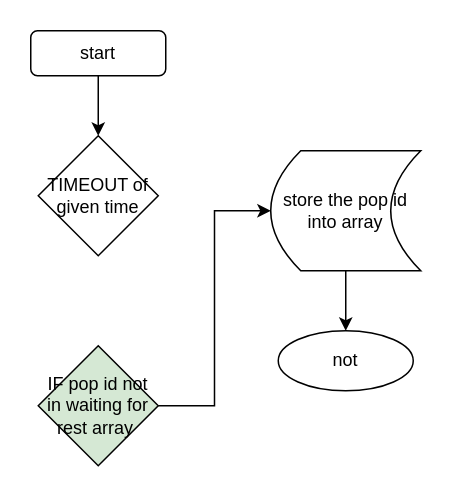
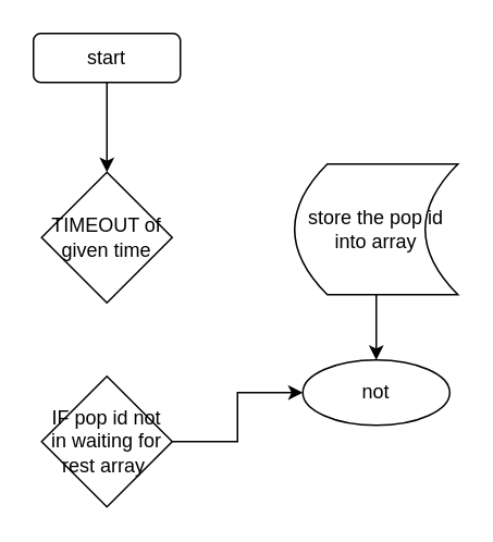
- <mxCell id="4" value="TIMEOUT of given time" style="rhombus;whiteSpace=wrap;html=1;" vertex="1" parent="1"><mxGeometry x="25" y="90" width="80" height="80" as="geometry" /></mxCell>
+ <mxCell id="4" value="TIMEOUT of given time" style="rhombus;whiteSpace=wrap;html=1;" vertex="1" parent="1"><mxGeometry x="25" y="105" width="80" height="80" as="geometry" /></mxCell>
- <mxCell id="5" style="edgeStyle=orthogonalEdgeStyle;rounded=0;orthogonalLoop=1;jettySize=auto;html=1;entryX=0;entryY=0.5;entryDx=0;entryDy=0;" edge="1" parent="1" source="6" target="8"><mxGeometry relative="1" as="geometry" /></mxCell>
+ <mxCell id="5" style="edgeStyle=orthogonalEdgeStyle;rounded=0;orthogonalLoop=1;jettySize=auto;html=1;" edge="1" parent="1" source="6" target="9"><mxGeometry relative="1" as="geometry" /></mxCell>
- <mxCell id="6" value="IF pop id not in waiting for rest array&amp;nbsp;" style="rhombus;whiteSpace=wrap;html=1;fillColor=#d5e8d4;" vertex="1" parent="1"><mxGeometry x="25" y="230" width="80" height="80" as="geometry" /></mxCell>
+ <mxCell id="6" value="IF pop id not in waiting for rest array&amp;nbsp;" style="rhombus;whiteSpace=wrap;html=1;" vertex="1" parent="1"><mxGeometry x="25" y="230" width="80" height="80" as="geometry" /></mxCell>
